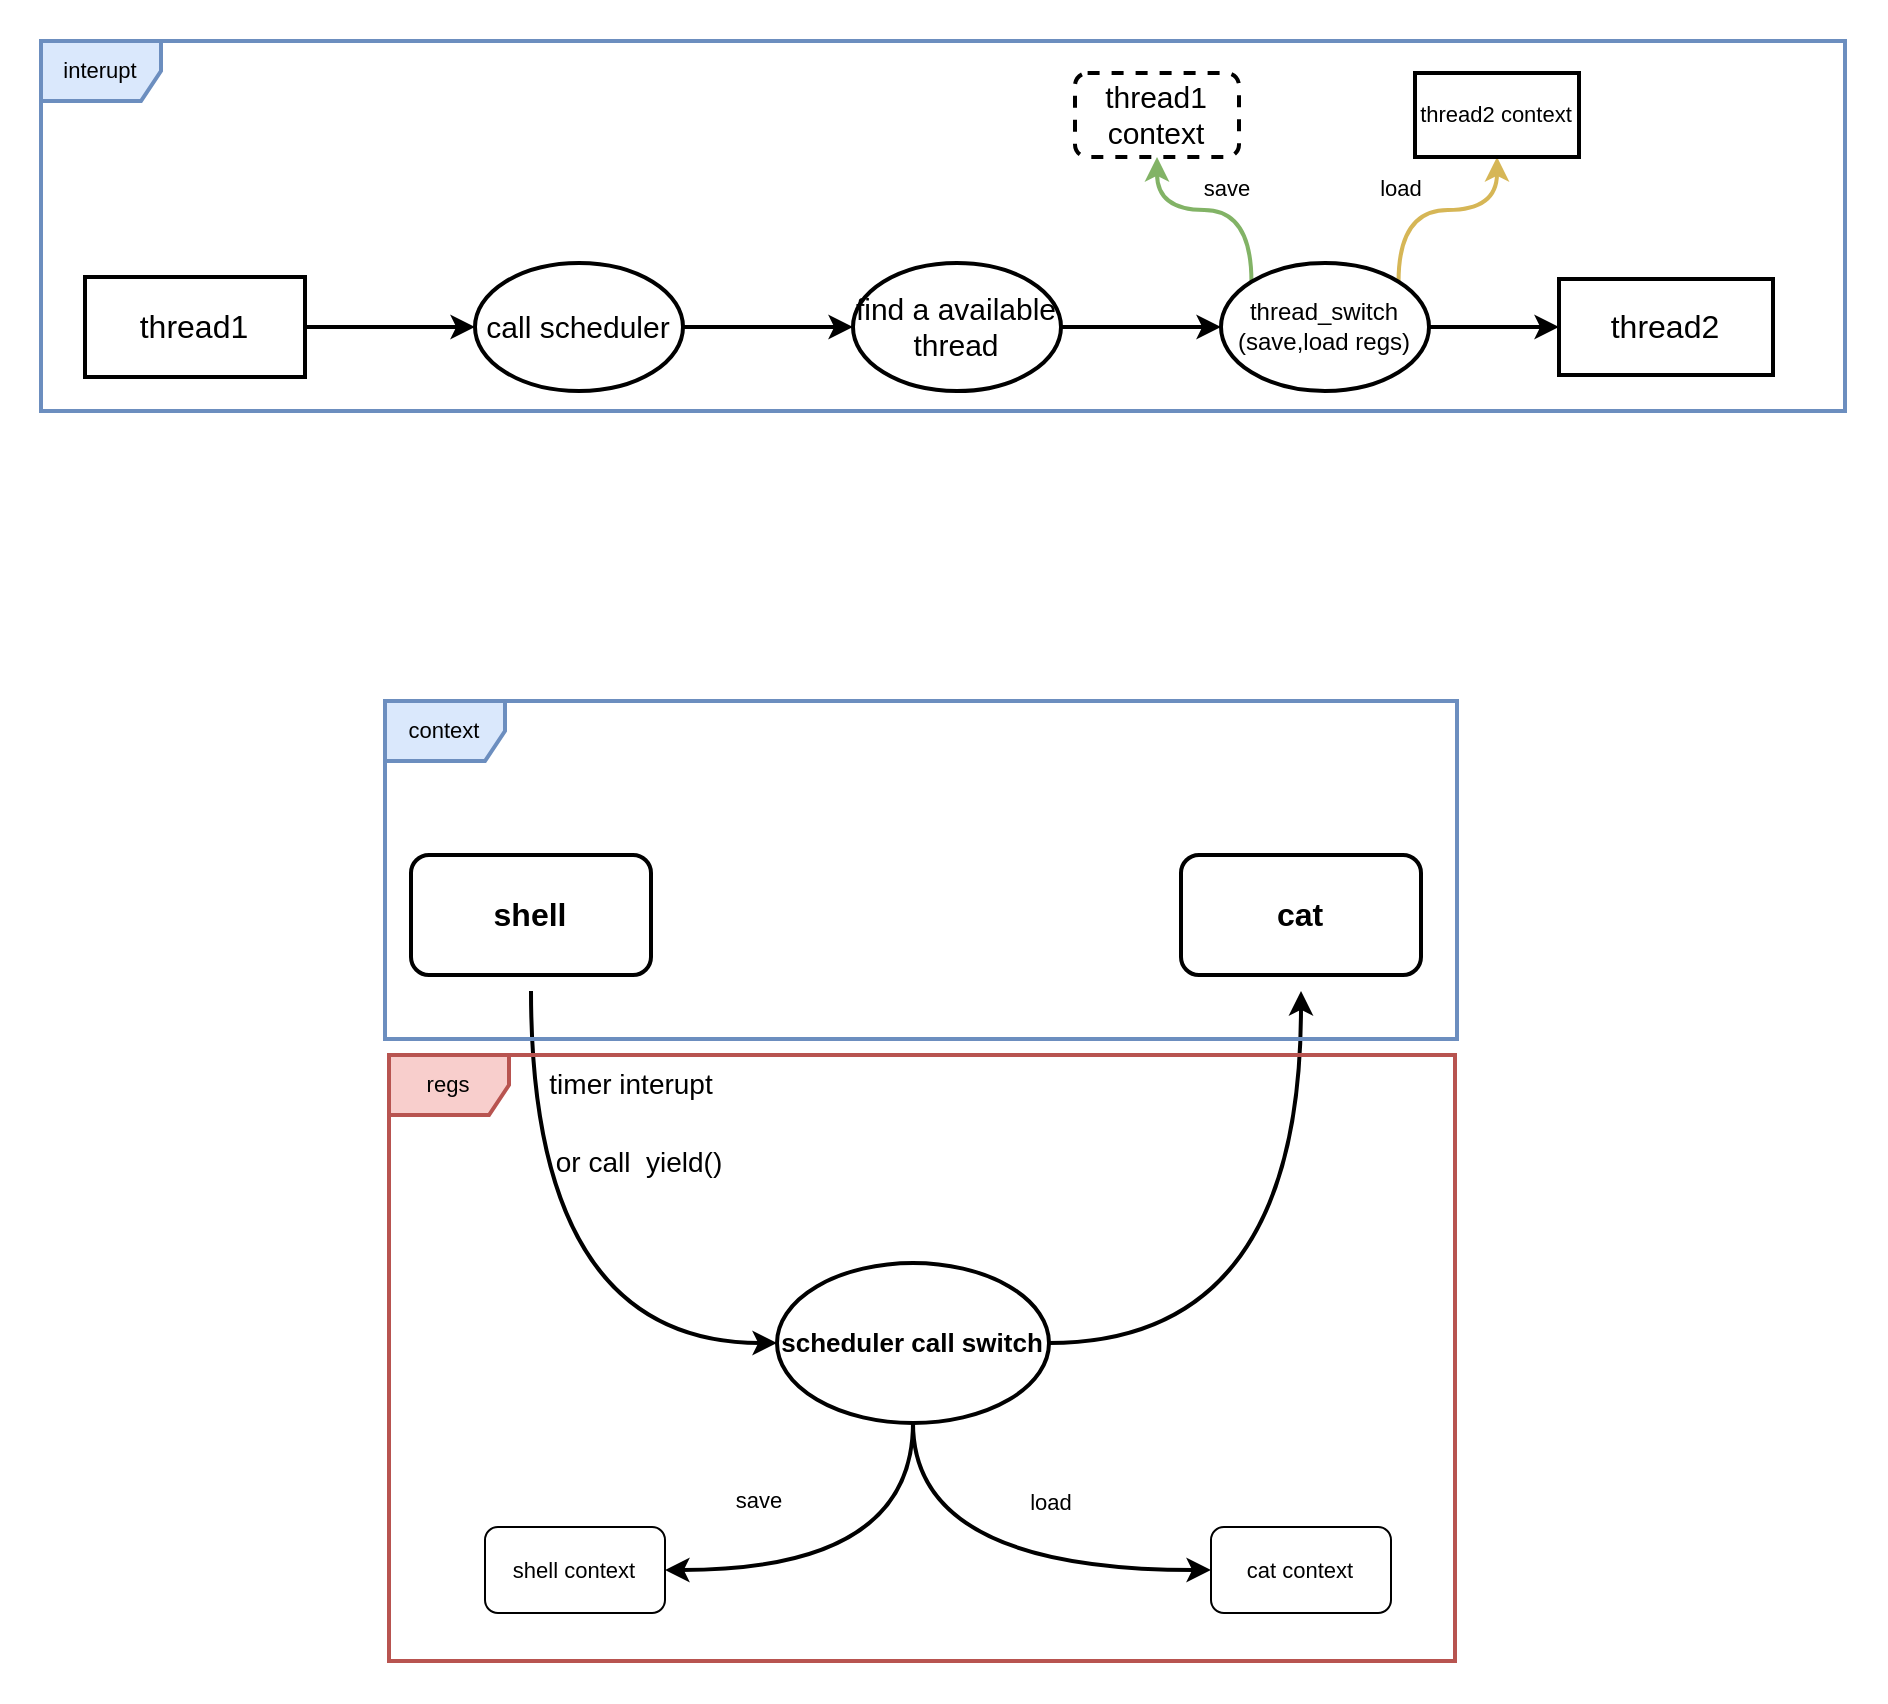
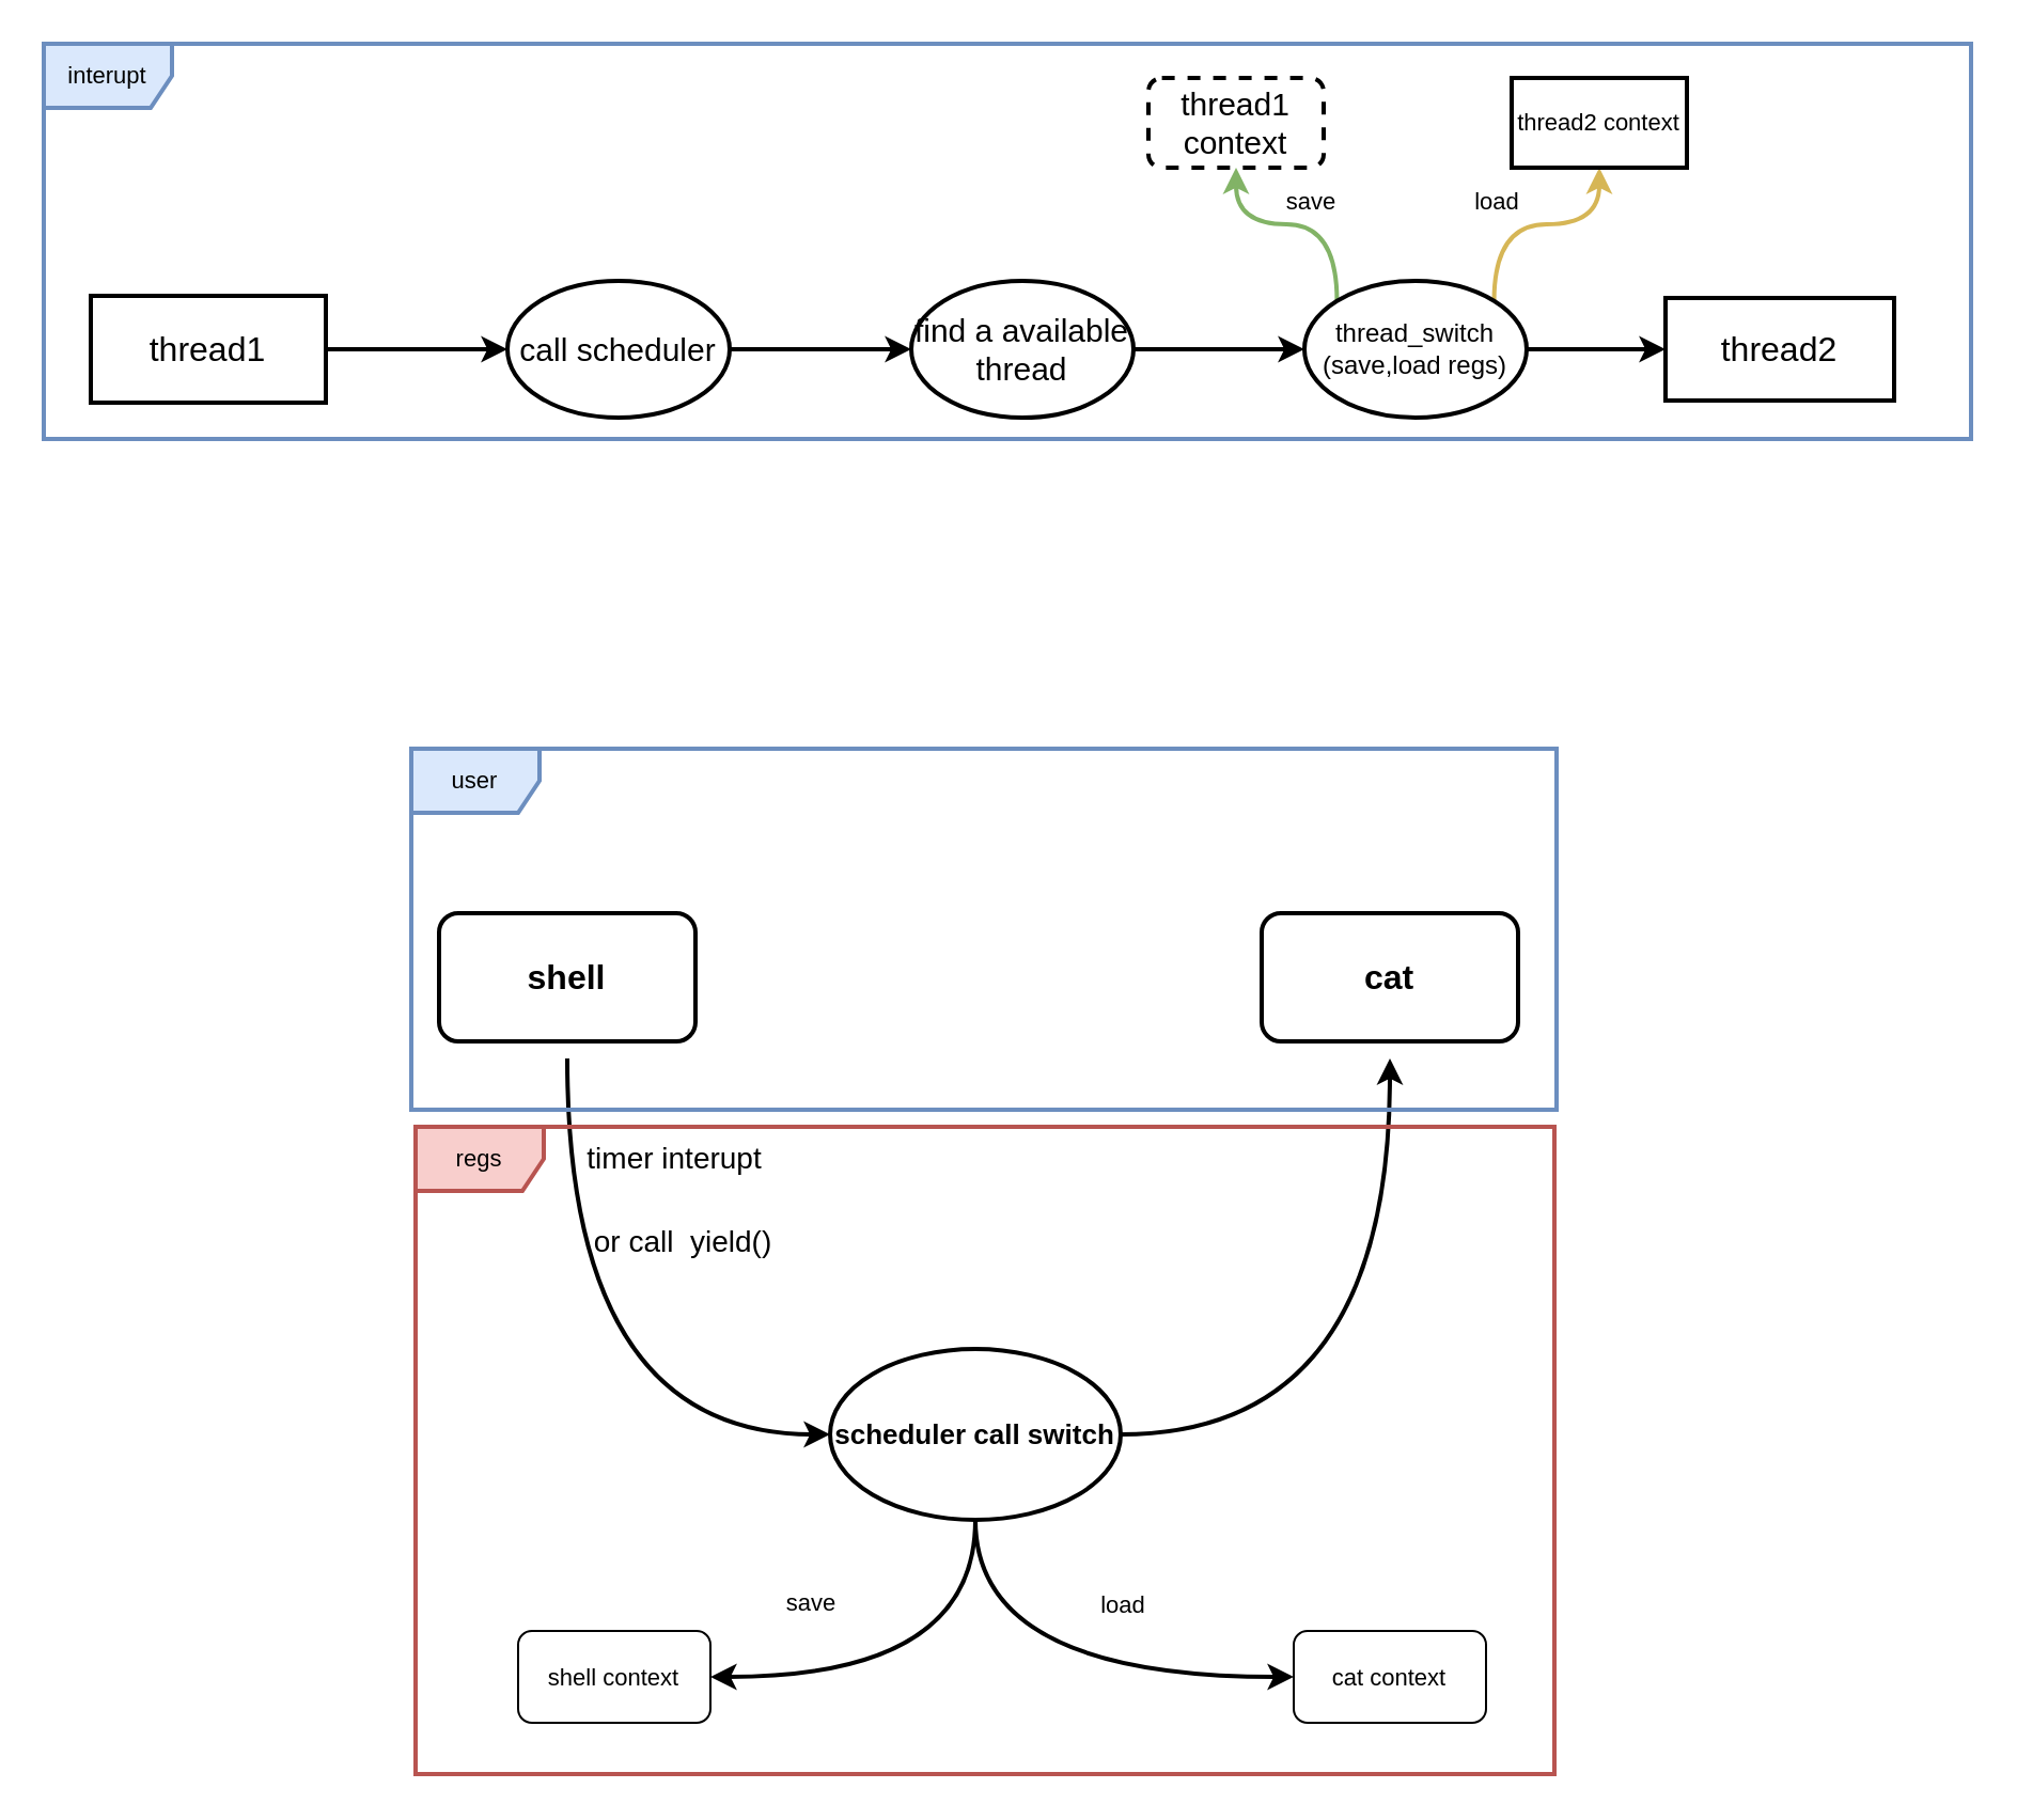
- <mxCell id="32" value="context" style="shape=umlFrame;whiteSpace=wrap;html=1;pointerEvents=0;strokeColor=#6c8ebf;strokeWidth=2;align=center;verticalAlign=middle;fontFamily=Helvetica;fontSize=11;fillColor=#dae8fc;" vertex="1" parent="1"><mxGeometry x="192" y="350" width="536" height="169" as="geometry" /></mxCell>
+ <mxCell id="32" value="user" style="shape=umlFrame;whiteSpace=wrap;html=1;pointerEvents=0;strokeColor=#6c8ebf;strokeWidth=2;align=center;verticalAlign=middle;fontFamily=Helvetica;fontSize=11;fillColor=#dae8fc;" vertex="1" parent="1"><mxGeometry x="192" y="350" width="536" height="169" as="geometry" /></mxCell>
